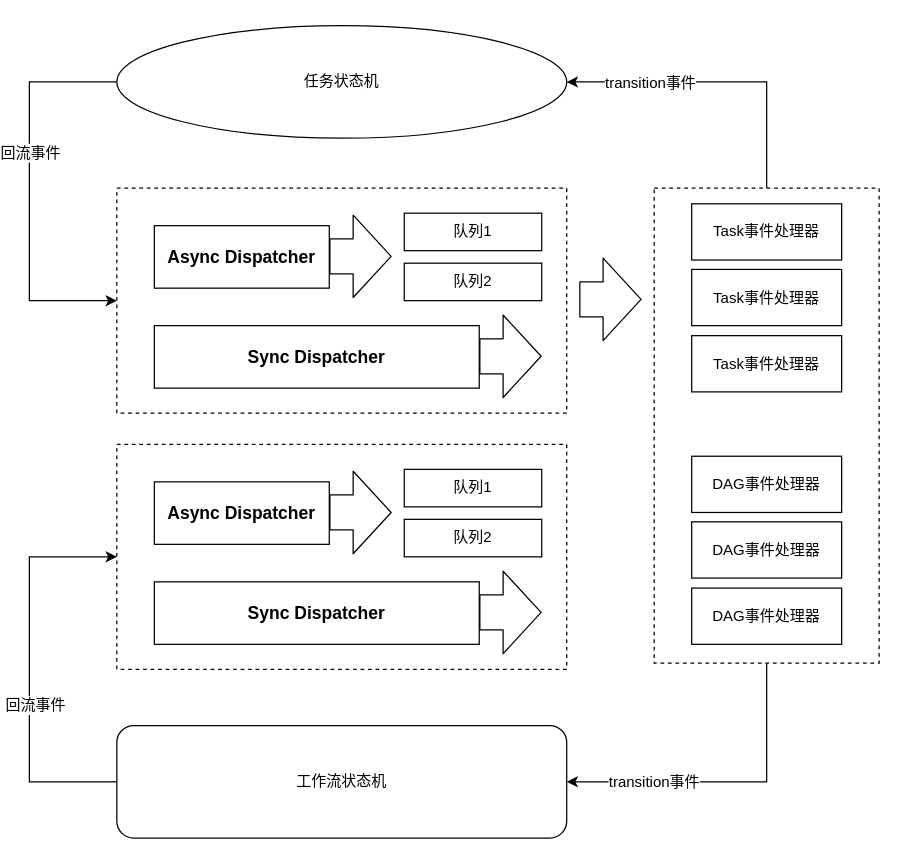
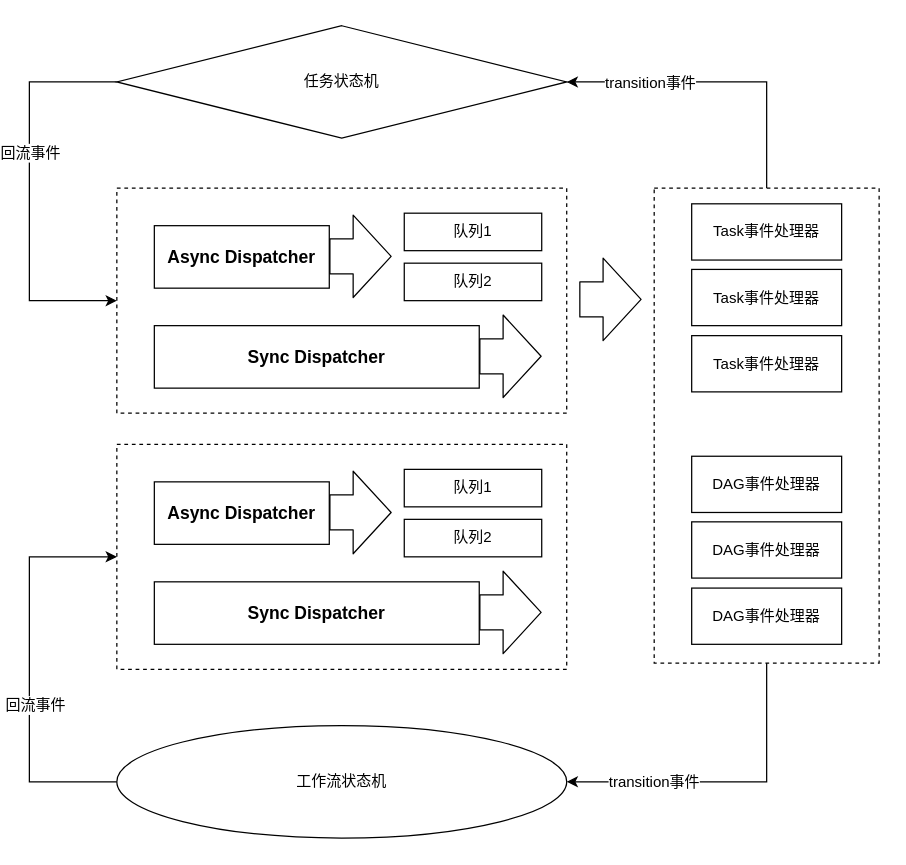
- <mxCell id="4" value="任务状态机" style="ellipse;whiteSpace=wrap;html=1;" vertex="1" parent="1"><mxGeometry x="90" y="20" width="360" height="90" as="geometry" /></mxCell>
+ <mxCell id="4" value="任务状态机" style="rhombus;whiteSpace=wrap;html=1;" vertex="1" parent="1"><mxGeometry x="90" y="20" width="360" height="90" as="geometry" /></mxCell>
- <mxCell id="33" value="工作流状态机" style="whiteSpace=wrap;html=1;rounded=1;" vertex="1" parent="1"><mxGeometry x="90" y="580" width="360" height="90" as="geometry" /></mxCell>
+ <mxCell id="33" value="工作流状态机" style="ellipse;whiteSpace=wrap;html=1;" vertex="1" parent="1"><mxGeometry x="90" y="580" width="360" height="90" as="geometry" /></mxCell>
